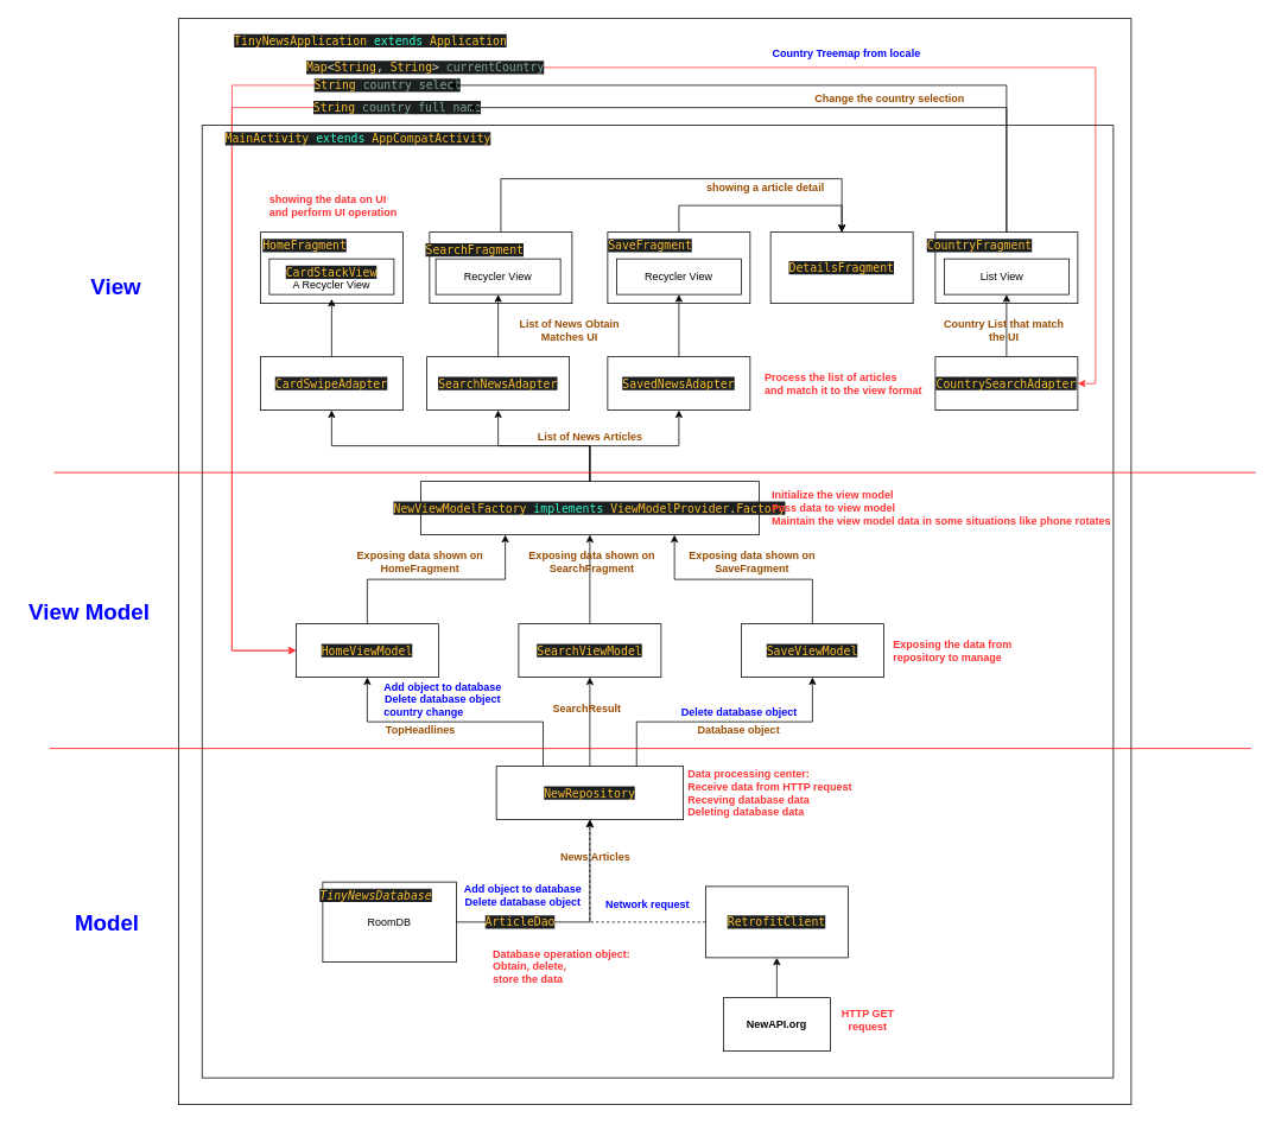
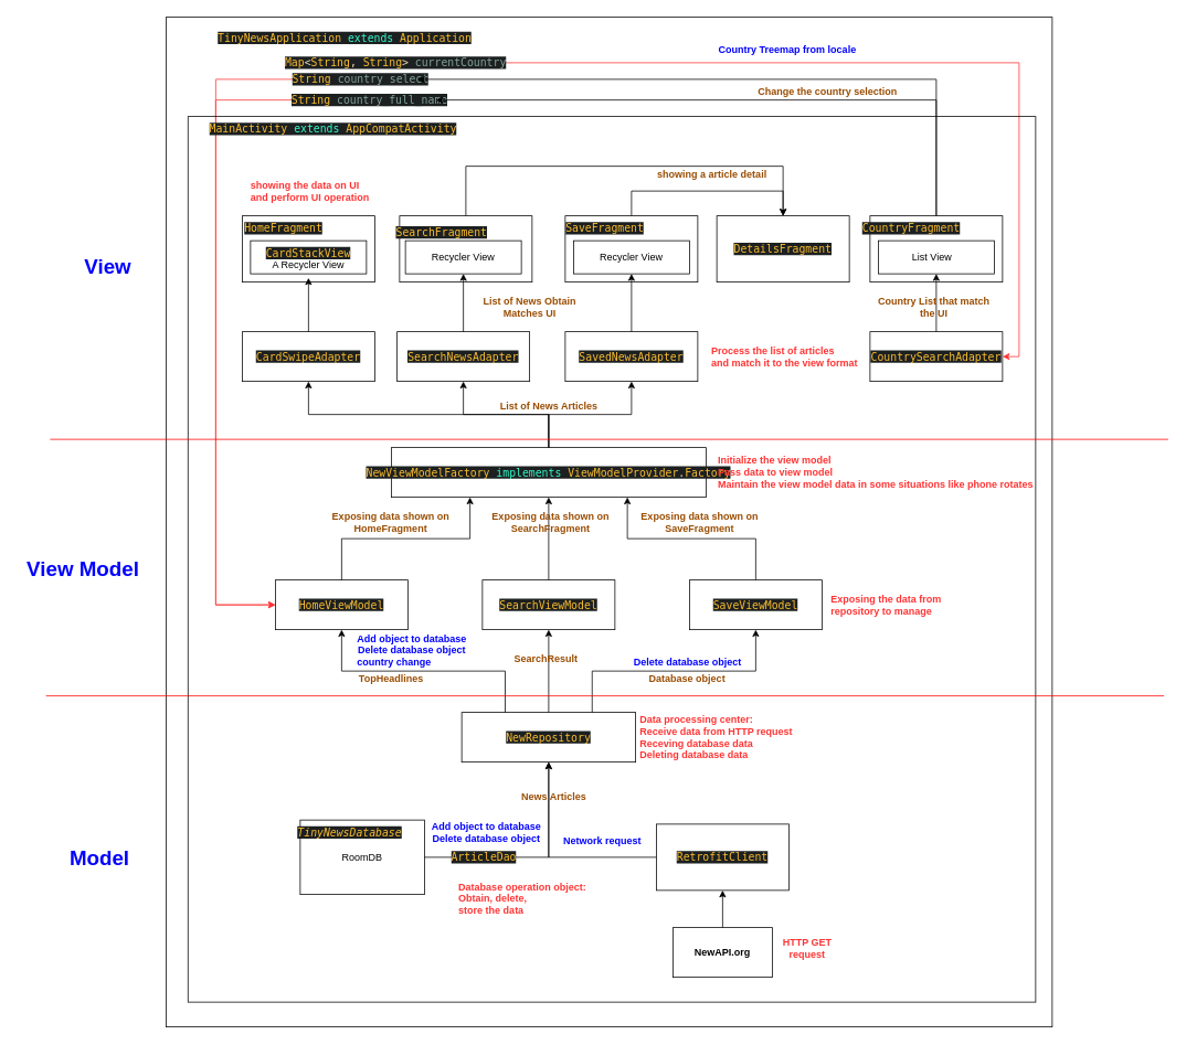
- <mxCell id="59" style="edgeStyle=orthogonalEdgeStyle;rounded=0;orthogonalLoop=1;jettySize=auto;html=1;exitX=0;exitY=0.5;exitDx=0;exitDy=0;entryX=0.5;entryY=1;entryDx=0;entryDy=0;fontColor=#000000;dashed=1;" edge="1" parent="1" source="60" target="54"><mxGeometry relative="1" as="geometry" /></mxCell>
+ <mxCell id="59" style="edgeStyle=orthogonalEdgeStyle;rounded=0;orthogonalLoop=1;jettySize=auto;html=1;exitX=0;exitY=0.5;exitDx=0;exitDy=0;entryX=0.5;entryY=1;entryDx=0;entryDy=0;fontColor=#000000;" edge="1" parent="1" source="60" target="54"><mxGeometry relative="1" as="geometry" /></mxCell>
